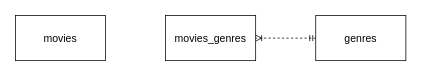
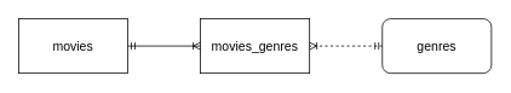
+ <mxCell id="5" value="" style="edgeStyle=entityRelationEdgeStyle;fontSize=12;html=1;endArrow=ERoneToMany;startArrow=ERmandOne;rounded=0;exitX=1;exitY=0.5;exitDx=0;exitDy=0;entryX=0;entryY=0.5;entryDx=0;entryDy=0;" edge="1" parent="1" source="2" target="3"><mxGeometry width="100" height="100" relative="1" as="geometry"><mxPoint x="50" y="20" as="sourcePoint" /><mxPoint x="150" y="-80" as="targetPoint" /></mxGeometry></mxCell>
- <mxCell id="4" value="&lt;font style=&quot;font-size: 14px;&quot;&gt;genres&lt;/font&gt;" style="rounded=0;whiteSpace=wrap;html=1;" vertex="1" parent="1"><mxGeometry x="420" y="20" width="120" height="60" as="geometry" /></mxCell>
+ <mxCell id="4" value="&lt;font style=&quot;font-size: 14px;&quot;&gt;genres&lt;/font&gt;" style="whiteSpace=wrap;html=1;rounded=1;" vertex="1" parent="1"><mxGeometry x="420" y="20" width="120" height="60" as="geometry" /></mxCell>
